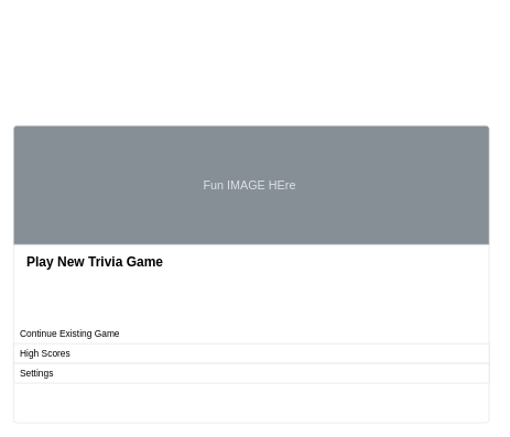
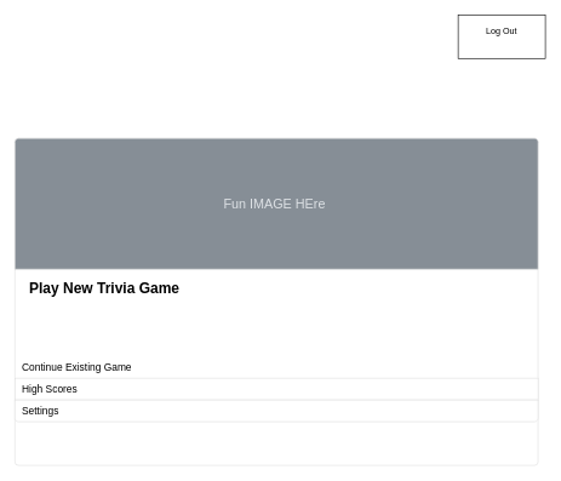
+ <mxCell id="2" value="Log Out&lt;div&gt;&lt;br&gt;&lt;/div&gt;" style="rounded=0;whiteSpace=wrap;html=1;" parent="1" vertex="1"><mxGeometry x="630" y="20" width="120" height="60" as="geometry" /></mxCell>
